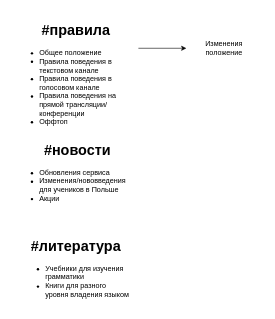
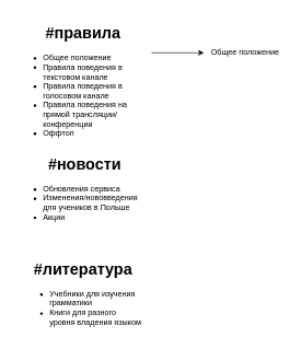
- <mxCell id="6" value="Изменения положение" style="text;html=1;strokeColor=none;fillColor=none;align=center;verticalAlign=middle;whiteSpace=wrap;rounded=0;" vertex="1" parent="1"><mxGeometry x="310" y="20" width="126" height="120" as="geometry" /></mxCell>
+ <mxCell id="6" value="Общее положение" style="text;html=1;strokeColor=none;fillColor=none;align=center;verticalAlign=middle;whiteSpace=wrap;rounded=0;" vertex="1" parent="1"><mxGeometry x="310" y="20" width="126" height="120" as="geometry" /></mxCell>
